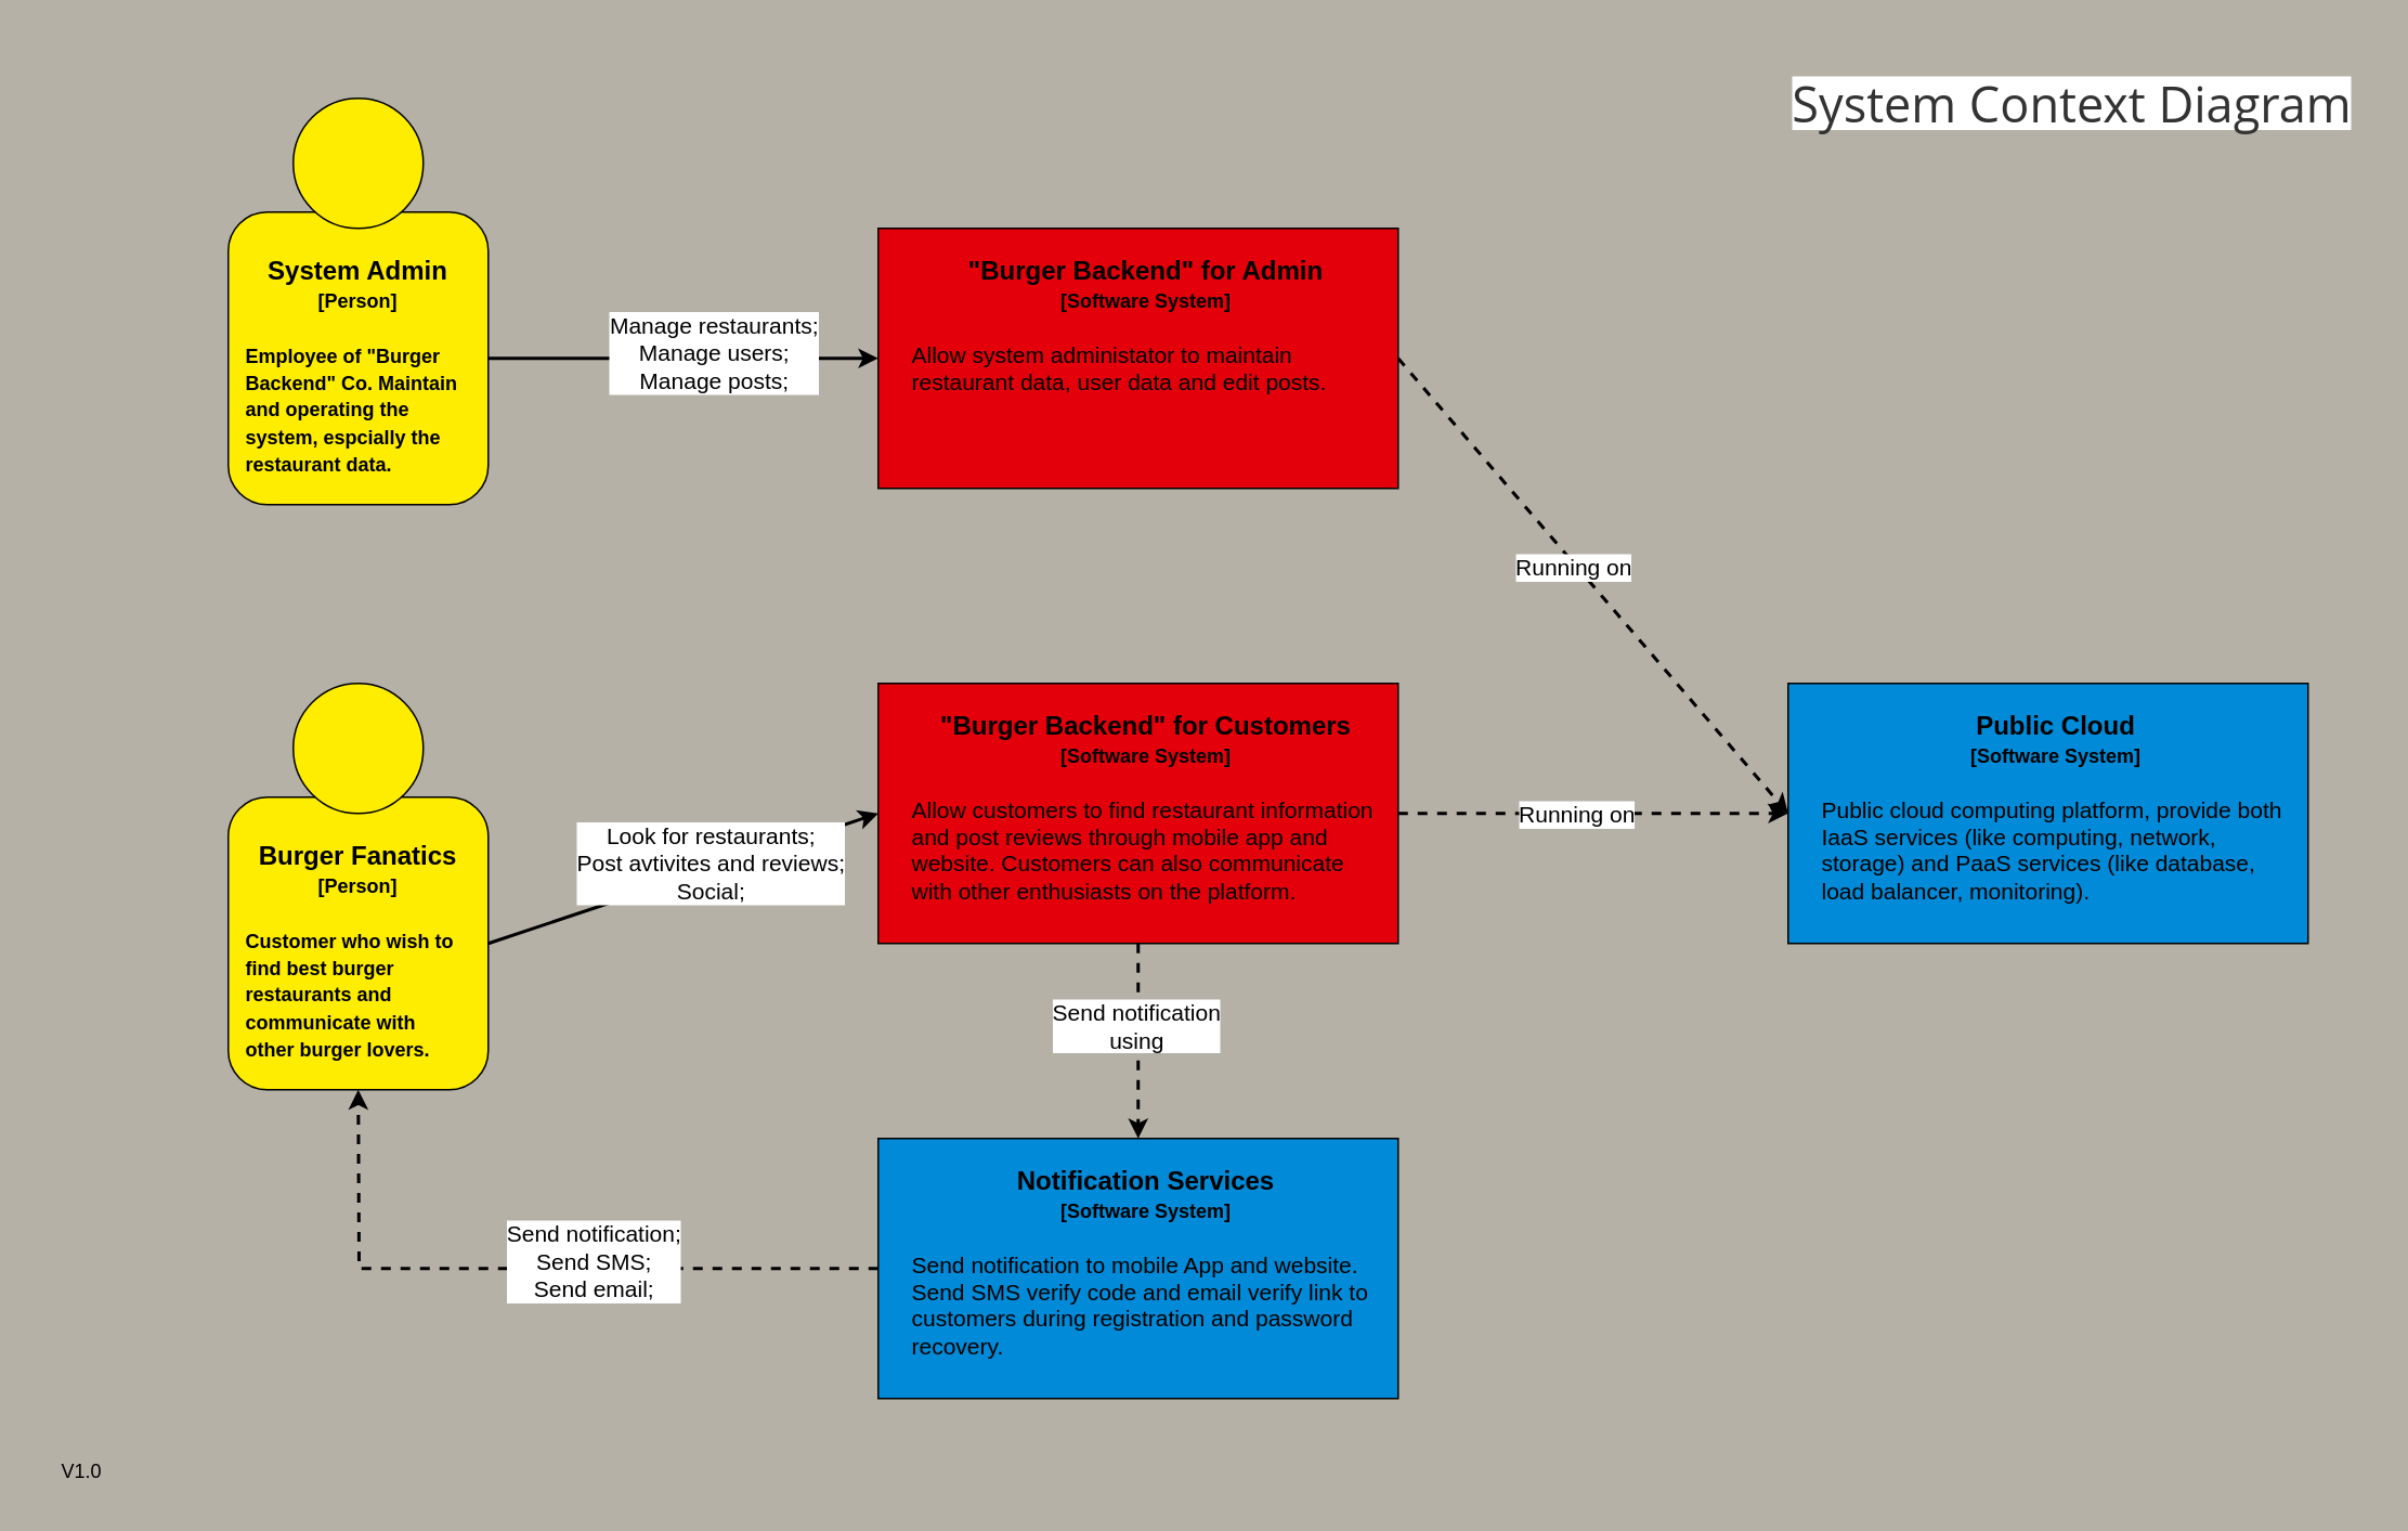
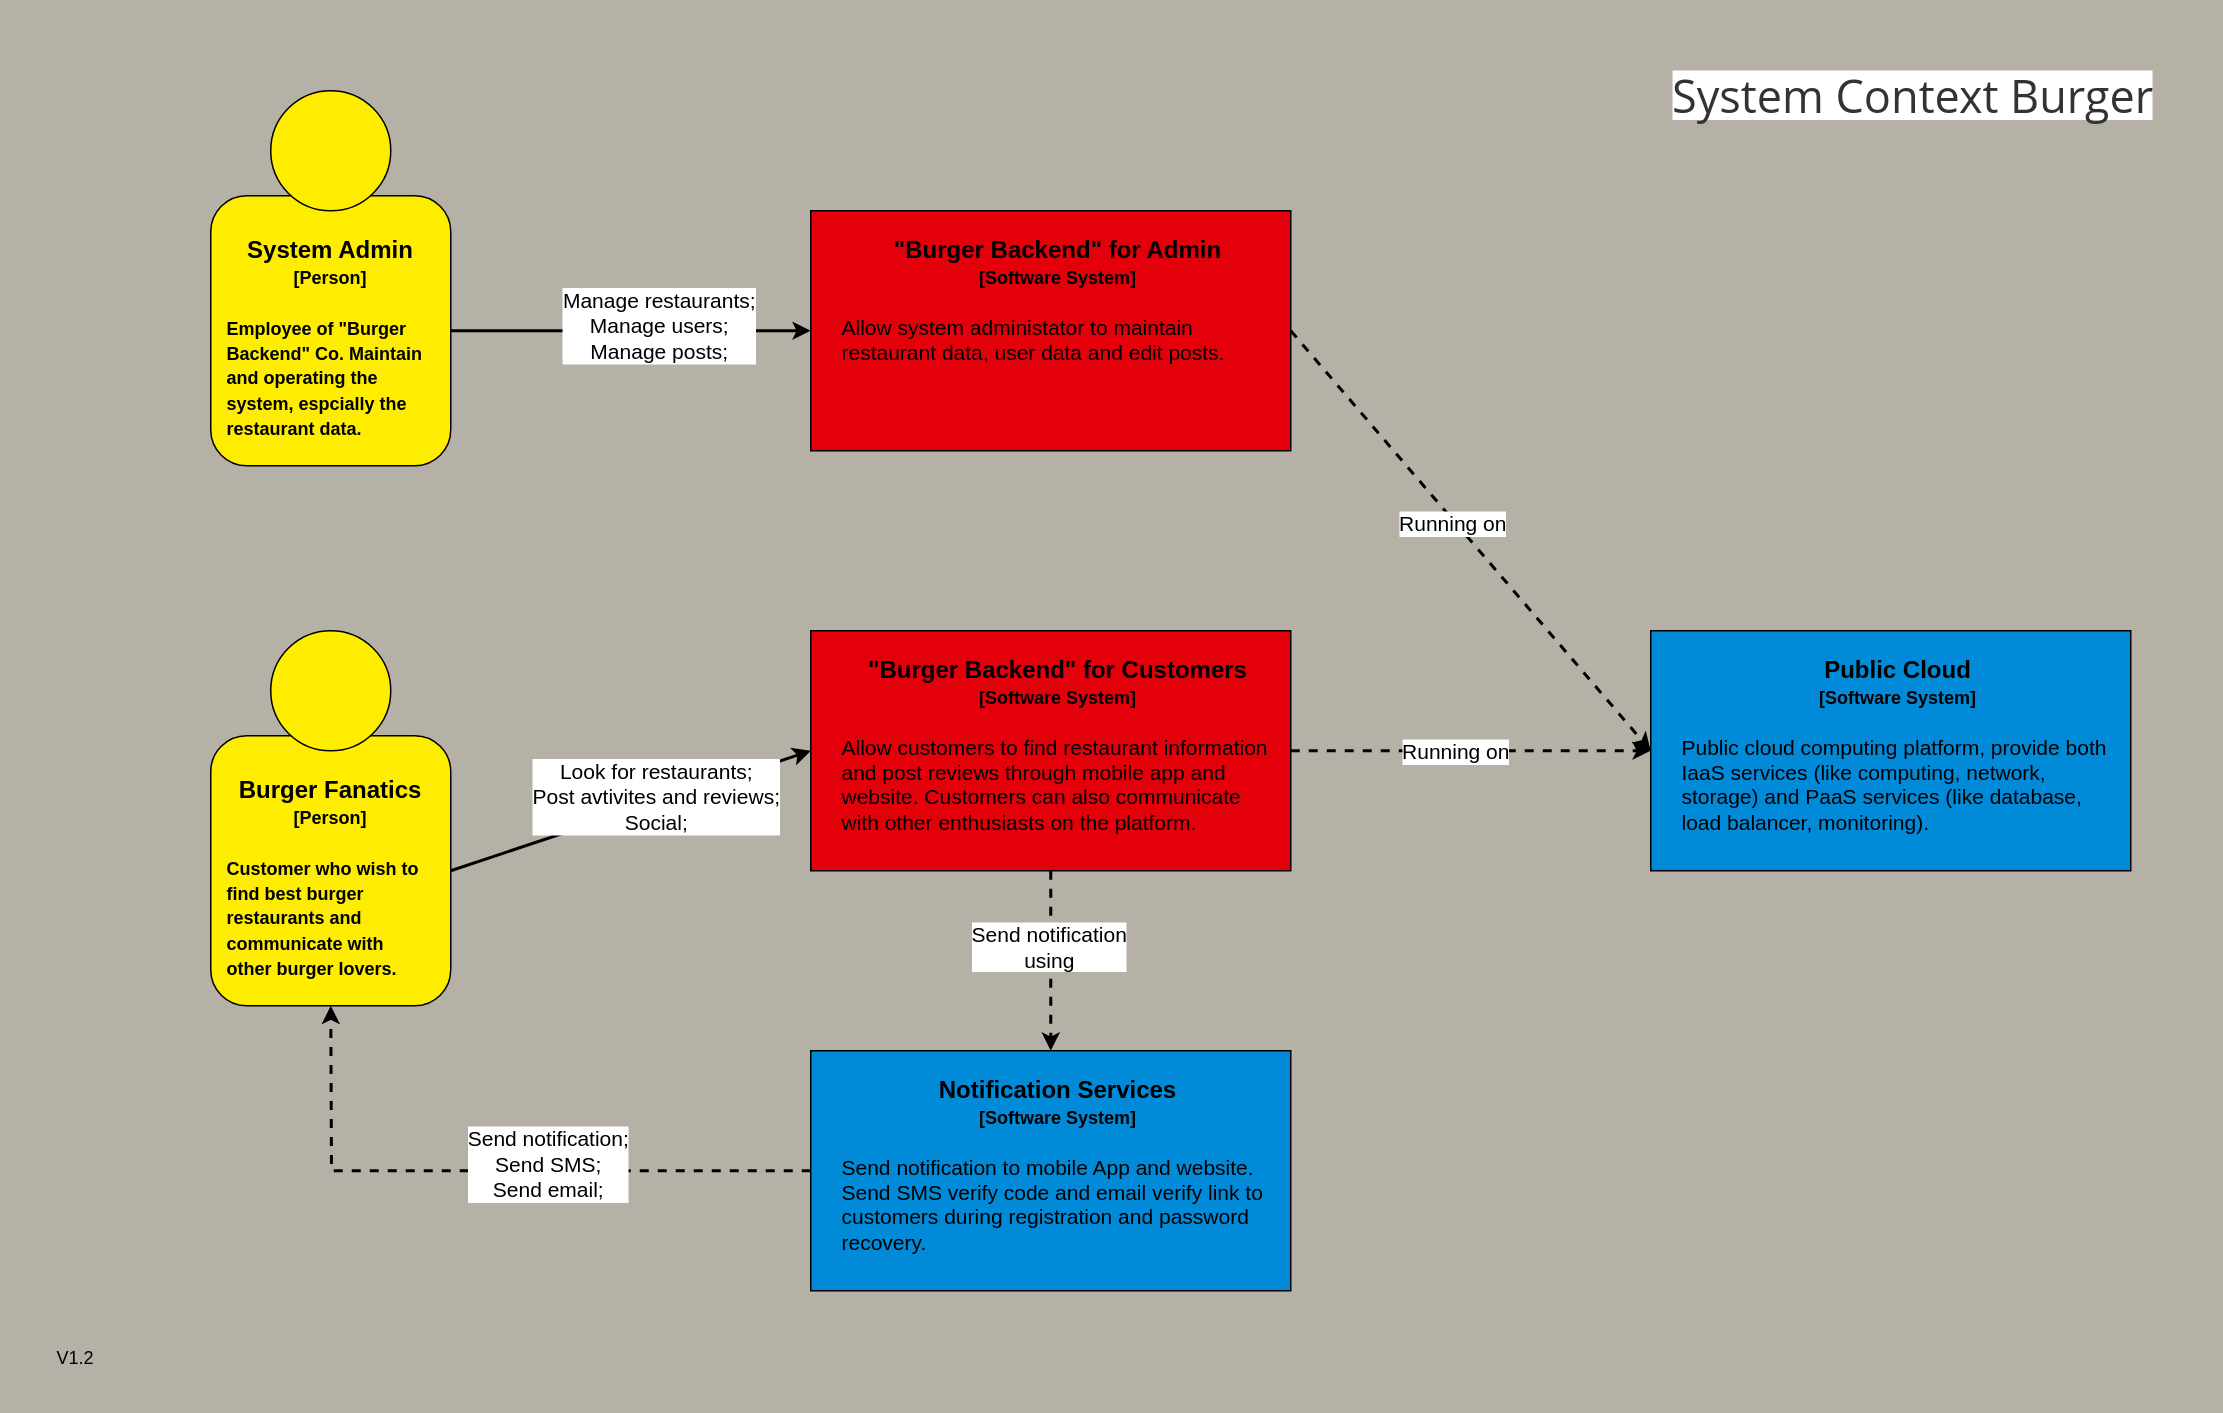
- <mxCell id="34" value="&lt;h3 style=&quot;box-sizing: border-box; font-family: &amp;quot;Open Sans&amp;quot;, sans-serif; font-weight: normal; line-height: 1.1; color: rgb(51, 51, 51); margin-top: 20px; margin-bottom: 15px; font-size: 30px; text-align: start; background-color: rgb(255, 255, 255);&quot;&gt;System Context Diagram&lt;/h3&gt;" style="text;html=1;strokeColor=none;fillColor=none;align=center;verticalAlign=middle;whiteSpace=wrap;rounded=0;fontSize=14;fontColor=#000000;" parent="1" vertex="1"><mxGeometry x="1090" width="370" height="80" as="geometry" y="20" /></mxCell>
+ <mxCell id="34" value="&lt;h3 style=&quot;box-sizing: border-box; font-family: &amp;quot;Open Sans&amp;quot;, sans-serif; font-weight: normal; line-height: 1.1; color: rgb(51, 51, 51); margin-top: 20px; margin-bottom: 15px; font-size: 30px; text-align: start; background-color: rgb(255, 255, 255);&quot;&gt;System Context Burger&lt;/h3&gt;" style="text;html=1;strokeColor=none;fillColor=none;align=center;verticalAlign=middle;whiteSpace=wrap;rounded=0;fontSize=14;fontColor=#000000;" parent="1" vertex="1"><mxGeometry x="1090" width="370" height="80" as="geometry" y="20" /></mxCell>
- <mxCell id="35" value="V1.0" style="text;html=1;strokeColor=none;fillColor=none;align=center;verticalAlign=middle;whiteSpace=wrap;rounded=0;" parent="1" vertex="1"><mxGeometry y="890" width="60" height="30" as="geometry" x="20" /></mxCell>
+ <mxCell id="35" value="V1.2" style="text;html=1;strokeColor=none;fillColor=none;align=center;verticalAlign=middle;whiteSpace=wrap;rounded=0;" parent="1" vertex="1"><mxGeometry y="890" width="60" height="30" as="geometry" x="20" /></mxCell>
